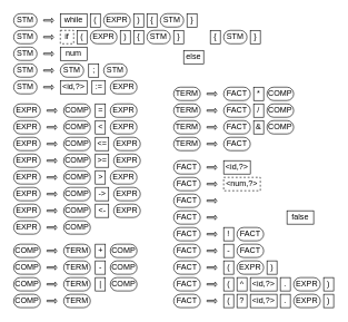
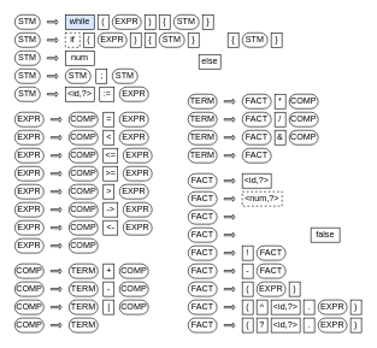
- <mxCell id="4" value="while" style="rounded=0;whiteSpace=wrap;html=1;fontSize=12;spacing=0;" parent="1" vertex="1"><mxGeometry x="90" y="20" width="40" height="20" as="geometry" /></mxCell>
+ <mxCell id="4" value="while" style="rounded=0;whiteSpace=wrap;html=1;fontSize=12;spacing=0;fillColor=#dae8fc;" parent="1" vertex="1"><mxGeometry x="90" y="20" width="40" height="20" as="geometry" /></mxCell>
